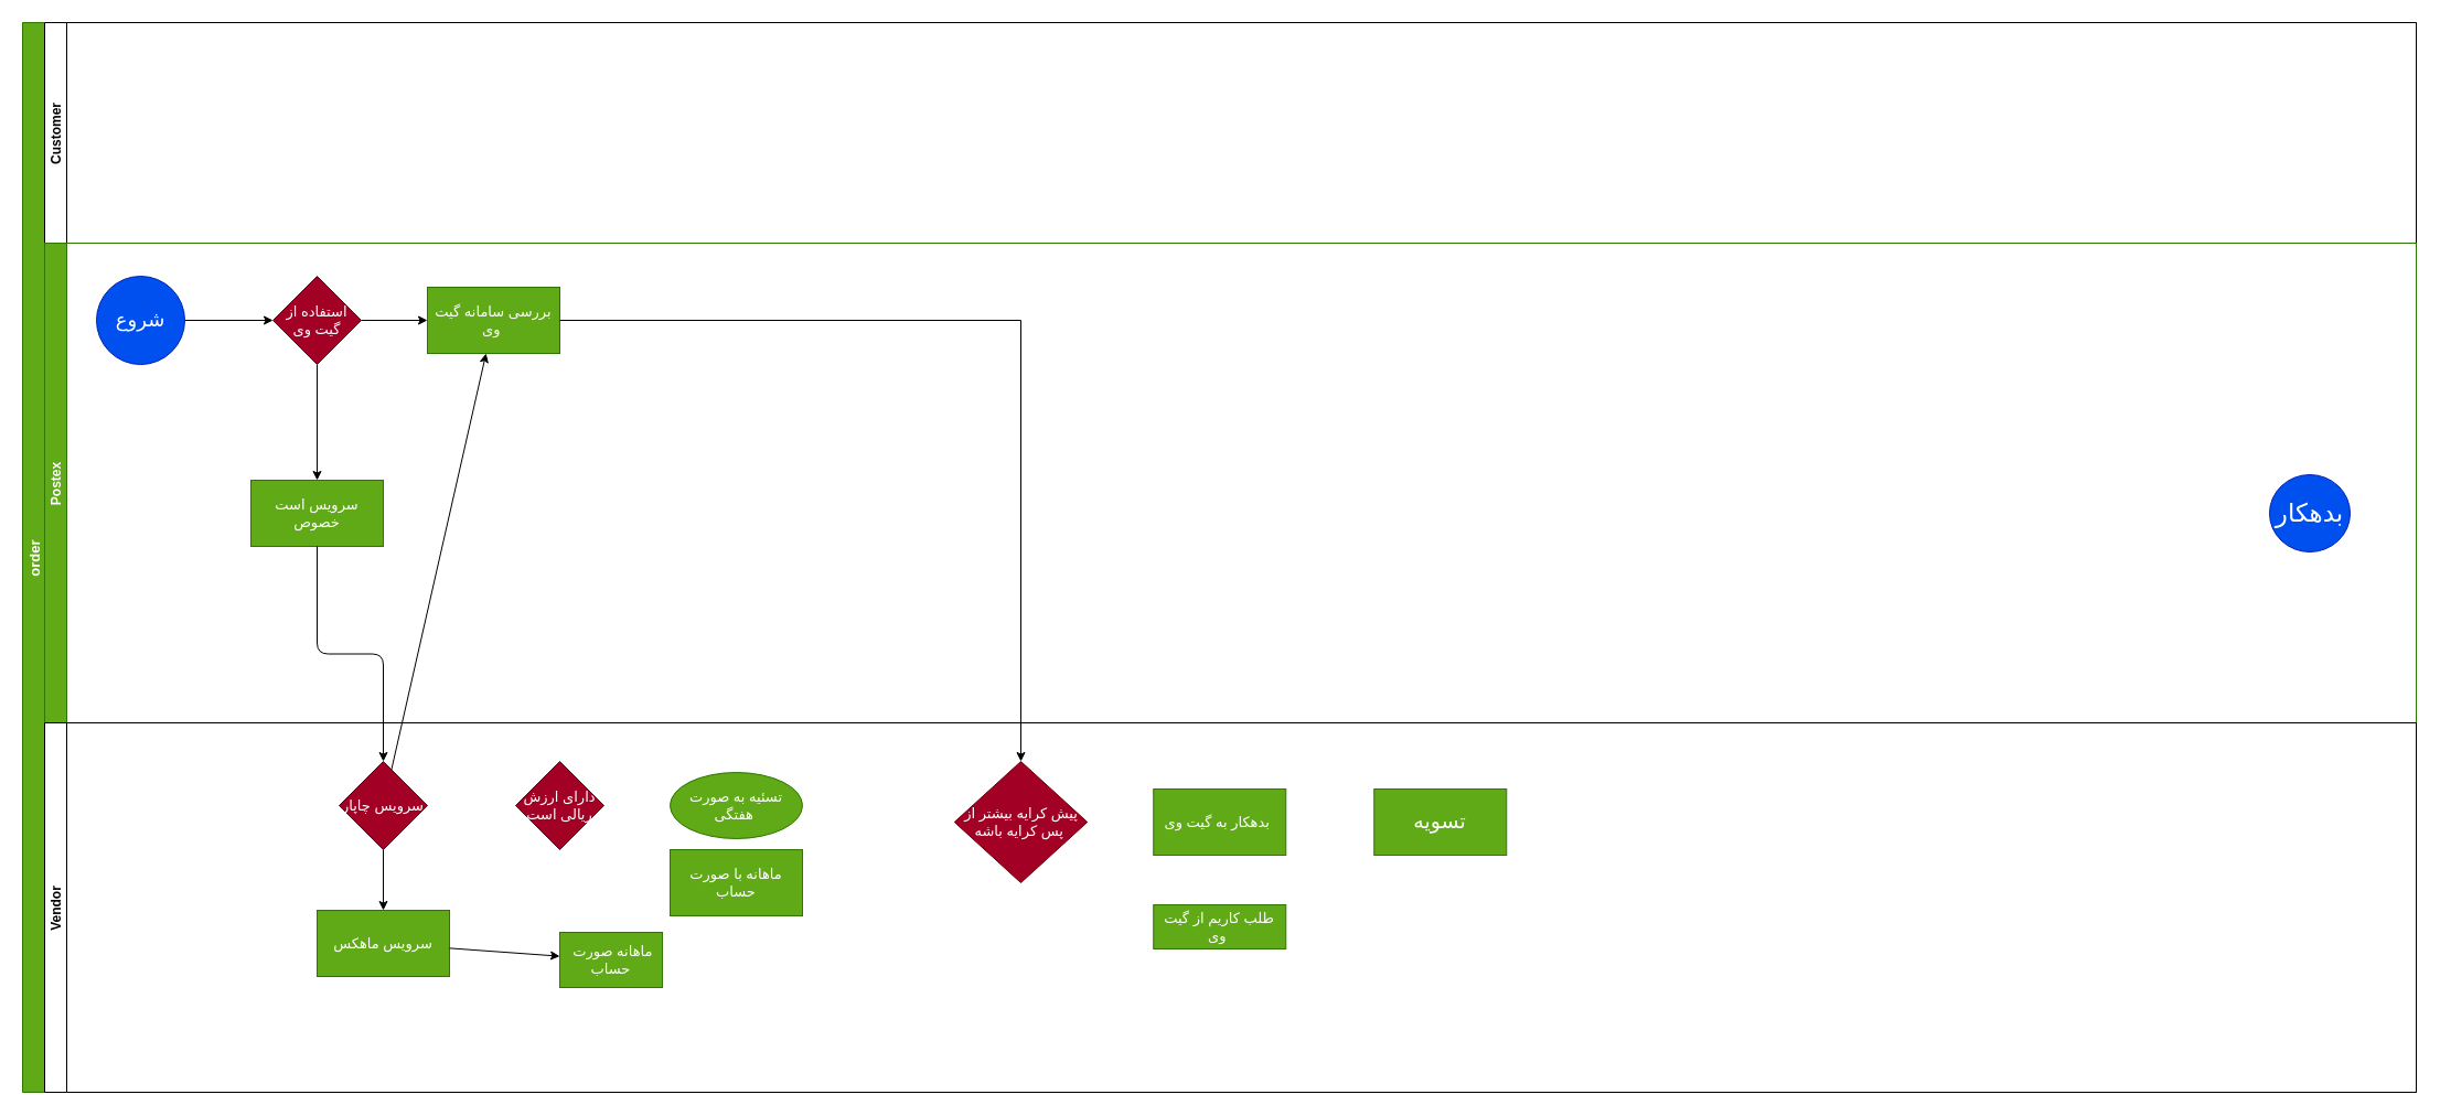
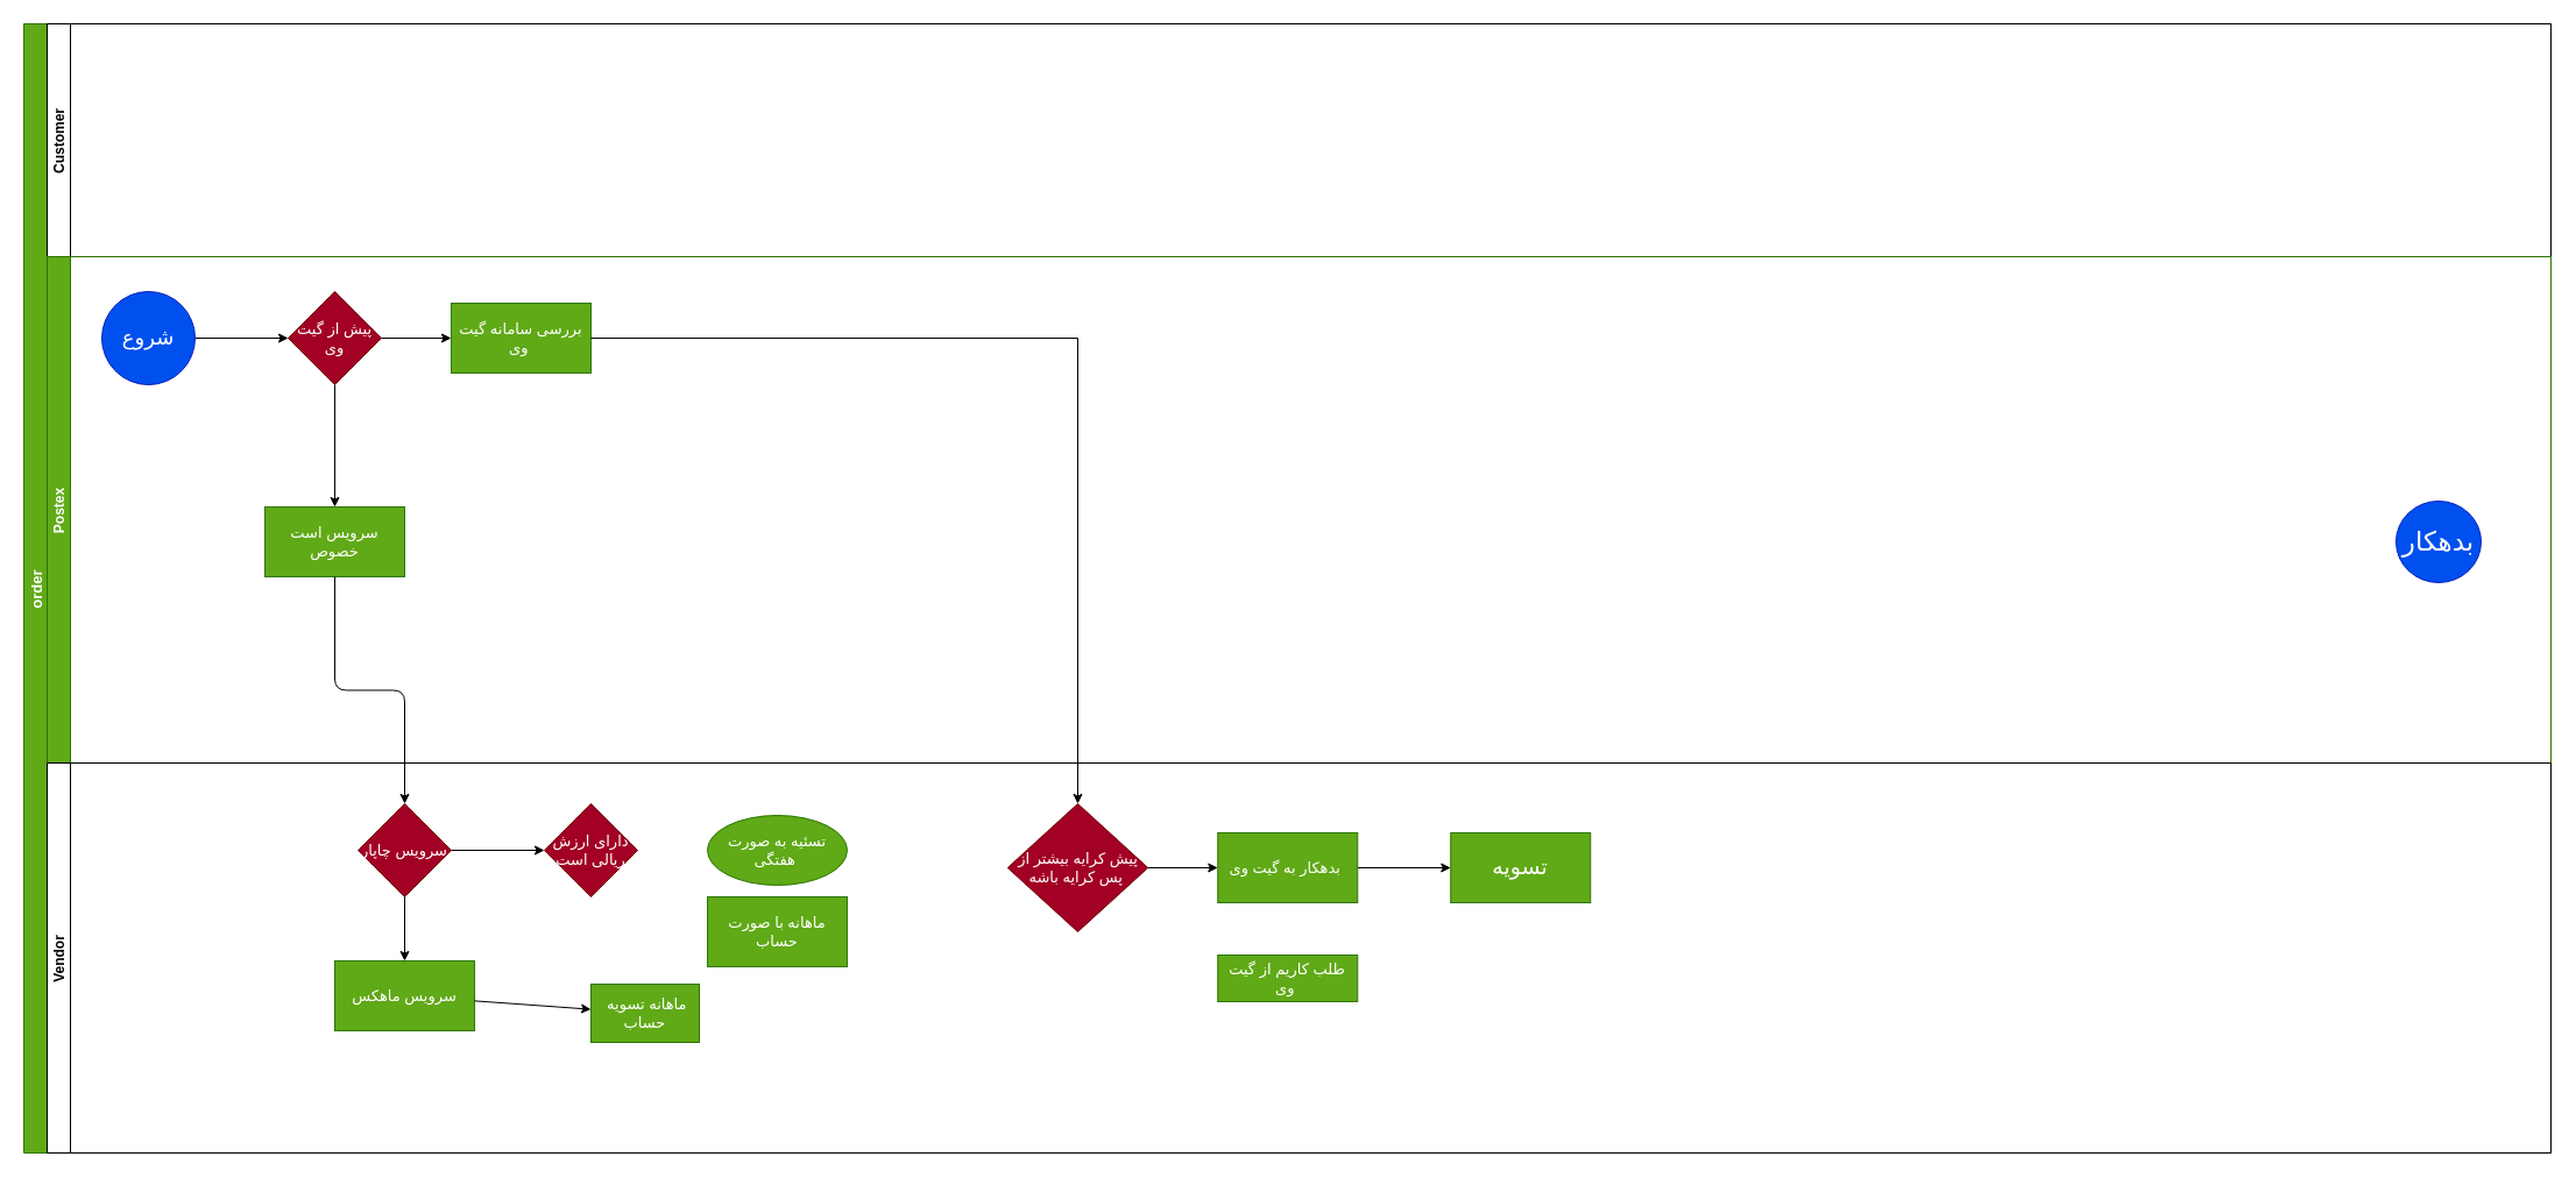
- <mxCell id="10" value="استفاده از گیت وی" style="rhombus;whiteSpace=wrap;html=1;fontSize=13;fontColor=#ffffff;strokeColor=#6F0000;fillColor=#a20025;" parent="4" vertex="1"><mxGeometry x="207" y="30" width="80" height="80" as="geometry" /></mxCell>
+ <mxCell id="10" value="پیش از گیت وی" style="rhombus;whiteSpace=wrap;html=1;fontSize=13;fontColor=#ffffff;strokeColor=#6F0000;fillColor=#a20025;" parent="4" vertex="1"><mxGeometry x="207" y="30" width="80" height="80" as="geometry" /></mxCell>
- <mxCell id="22" value="" style="edgeStyle=none;html=1;" parent="13" source="20" target="11" edge="1"><mxGeometry relative="1" as="geometry" /></mxCell>
+ <mxCell id="22" value="" style="edgeStyle=none;html=1;" parent="13" source="20" target="21" edge="1"><mxGeometry relative="1" as="geometry" /></mxCell>
+ <mxCell id="14" value="" style="edgeStyle=none;html=1;" parent="13" source="15" target="17" edge="1"><mxGeometry relative="1" as="geometry" /></mxCell>
+ <mxCell id="16" value="" style="edgeStyle=none;html=1;" parent="13" source="17" target="18" edge="1"><mxGeometry relative="1" as="geometry" /></mxCell>
- <mxCell id="27" value="&amp;nbsp;ماهانه صورت حساب" style="whiteSpace=wrap;html=1;fontSize=13;fontColor=#ffffff;strokeColor=#2D7600;fillColor=#60a917;" parent="13" vertex="1"><mxGeometry x="467" y="190" width="93" height="50" as="geometry" /></mxCell>
+ <mxCell id="27" value="&amp;nbsp;ماهانه تسویه حساب" style="whiteSpace=wrap;html=1;fontSize=13;fontColor=#ffffff;strokeColor=#2D7600;fillColor=#60a917;" parent="13" vertex="1"><mxGeometry x="467" y="190" width="93" height="50" as="geometry" /></mxCell>
